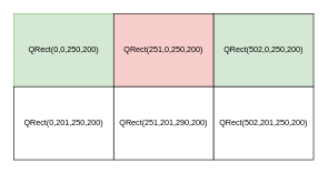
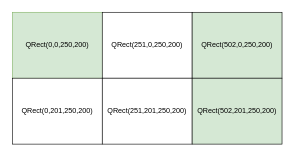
- <mxCell id="3" value="&lt;span&gt;QRect(251,0,250,200)&lt;/span&gt;" style="rounded=0;whiteSpace=wrap;html=1;fillColor=#f8cecc;" vertex="1" parent="1"><mxGeometry x="170" y="20" width="150" height="110" as="geometry" /></mxCell>
+ <mxCell id="3" value="&lt;span&gt;QRect(251,0,250,200)&lt;/span&gt;" style="rounded=0;whiteSpace=wrap;html=1;" vertex="1" parent="1"><mxGeometry x="170" y="20" width="150" height="110" as="geometry" /></mxCell>
- <mxCell id="6" value="&lt;span&gt;QRect(251,201,290,200)&lt;/span&gt;" style="rounded=0;whiteSpace=wrap;html=1;" vertex="1" parent="1"><mxGeometry x="170" y="130" width="150" height="110" as="geometry" /></mxCell>
+ <mxCell id="6" value="&lt;span&gt;QRect(251,201,250,200)&lt;/span&gt;" style="rounded=0;whiteSpace=wrap;html=1;" vertex="1" parent="1"><mxGeometry x="170" y="130" width="150" height="110" as="geometry" /></mxCell>
- <mxCell id="7" value="&lt;span&gt;QRect(502,201,250,200)&lt;/span&gt;" style="rounded=0;whiteSpace=wrap;html=1;" vertex="1" parent="1"><mxGeometry x="320" y="130" width="150" height="110" as="geometry" /></mxCell>
+ <mxCell id="7" value="&lt;span&gt;QRect(502,201,250,200)&lt;/span&gt;" style="rounded=0;whiteSpace=wrap;html=1;fillColor=#d5e8d4;" vertex="1" parent="1"><mxGeometry x="320" y="130" width="150" height="110" as="geometry" /></mxCell>
